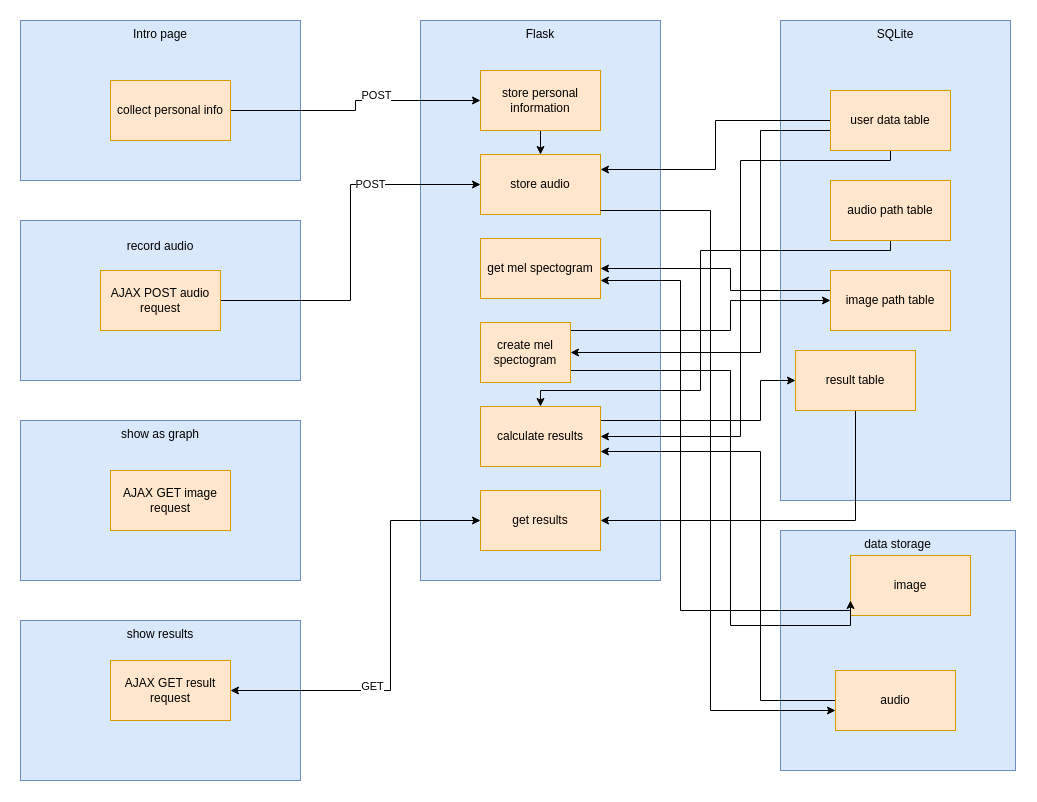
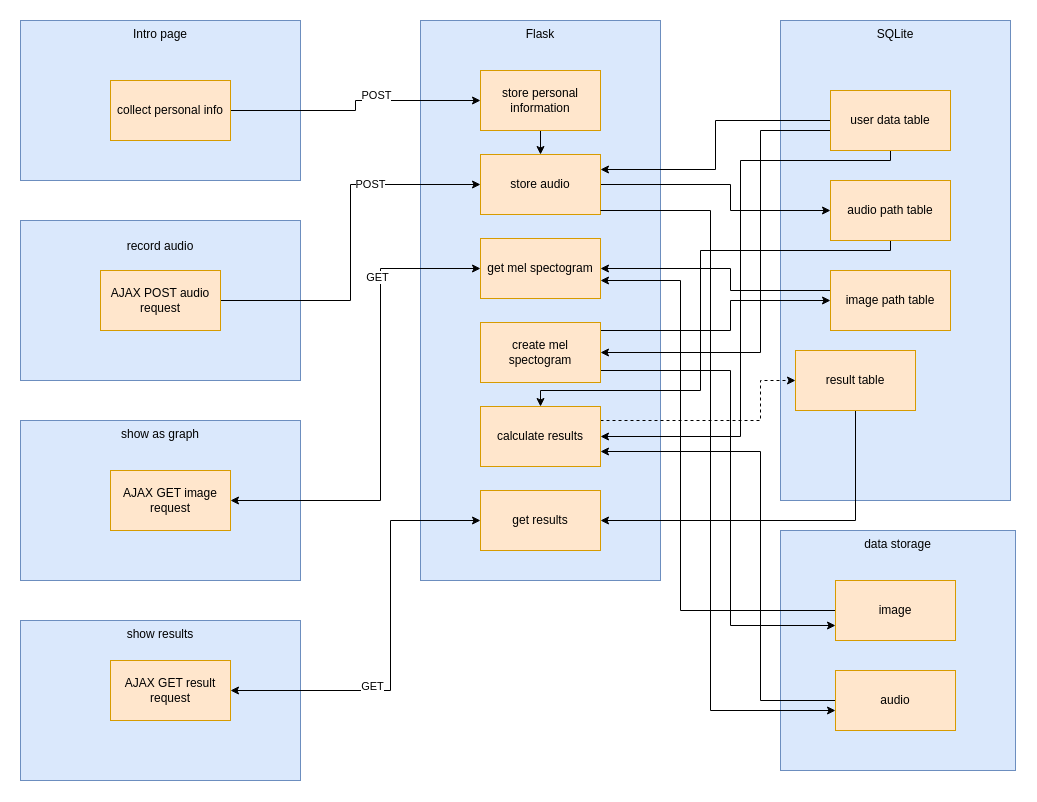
+ <mxCell id="9" style="edgeStyle=orthogonalEdgeStyle;rounded=0;orthogonalLoop=1;jettySize=auto;html=1;startArrow=none;startFill=0;" edge="1" parent="1" source="10" target="33"><mxGeometry relative="1" as="geometry"><Array as="points"><mxPoint x="730" y="184" /><mxPoint x="730" y="210" /></Array></mxGeometry></mxCell>
- <mxCell id="46" value="create mel spectogram" style="rounded=0;whiteSpace=wrap;html=1;fillColor=#ffe6cc;strokeColor=#d79b00;flipH=1;flipV=1;" vertex="1" parent="1"><mxGeometry x="480" y="322" width="90" height="60" as="geometry" /></mxCell>
+ <mxCell id="46" value="create mel spectogram" style="rounded=0;whiteSpace=wrap;html=1;fillColor=#ffe6cc;strokeColor=#d79b00;flipH=1;flipV=1;" vertex="1" parent="1"><mxGeometry x="480" y="322" width="120" height="60" as="geometry" /></mxCell>
+ <mxCell id="22" style="edgeStyle=orthogonalEdgeStyle;rounded=0;orthogonalLoop=1;jettySize=auto;html=1;entryX=0;entryY=0.5;entryDx=0;entryDy=0;startArrow=classic;startFill=1;" edge="1" parent="1" source="24" target="8"><mxGeometry relative="1" as="geometry"><Array as="points"><mxPoint x="380" y="500" /><mxPoint x="380" y="268" /></Array></mxGeometry></mxCell>
+ <mxCell id="23" value="GET" style="edgeLabel;html=1;align=center;verticalAlign=middle;resizable=0;points=[];" vertex="1" connectable="0" parent="22"><mxGeometry x="0.551" y="4" relative="1" as="geometry"><mxPoint as="offset" /></mxGeometry></mxCell>
- <mxCell id="42" style="edgeStyle=orthogonalEdgeStyle;rounded=0;orthogonalLoop=1;jettySize=auto;html=1;startArrow=none;startFill=0;" edge="1" parent="1" source="43" target="40"><mxGeometry relative="1" as="geometry"><Array as="points"><mxPoint x="760" y="420" /><mxPoint x="760" y="380" /></Array></mxGeometry></mxCell>
+ <mxCell id="42" style="edgeStyle=orthogonalEdgeStyle;rounded=0;orthogonalLoop=1;jettySize=auto;html=1;startArrow=none;startFill=0;dashed=1;" edge="1" parent="1" source="43" target="40"><mxGeometry relative="1" as="geometry"><Array as="points"><mxPoint x="760" y="420" /><mxPoint x="760" y="380" /></Array></mxGeometry></mxCell>
- <mxCell id="37" value="image " style="rounded=0;whiteSpace=wrap;html=1;fillColor=#ffe6cc;strokeColor=#d79b00;" vertex="1" parent="1"><mxGeometry x="850" y="555" width="120" height="60" as="geometry" /></mxCell>
+ <mxCell id="37" value="image " style="rounded=0;whiteSpace=wrap;html=1;fillColor=#ffe6cc;strokeColor=#d79b00;" vertex="1" parent="1"><mxGeometry x="835" y="580" width="120" height="60" as="geometry" /></mxCell>
